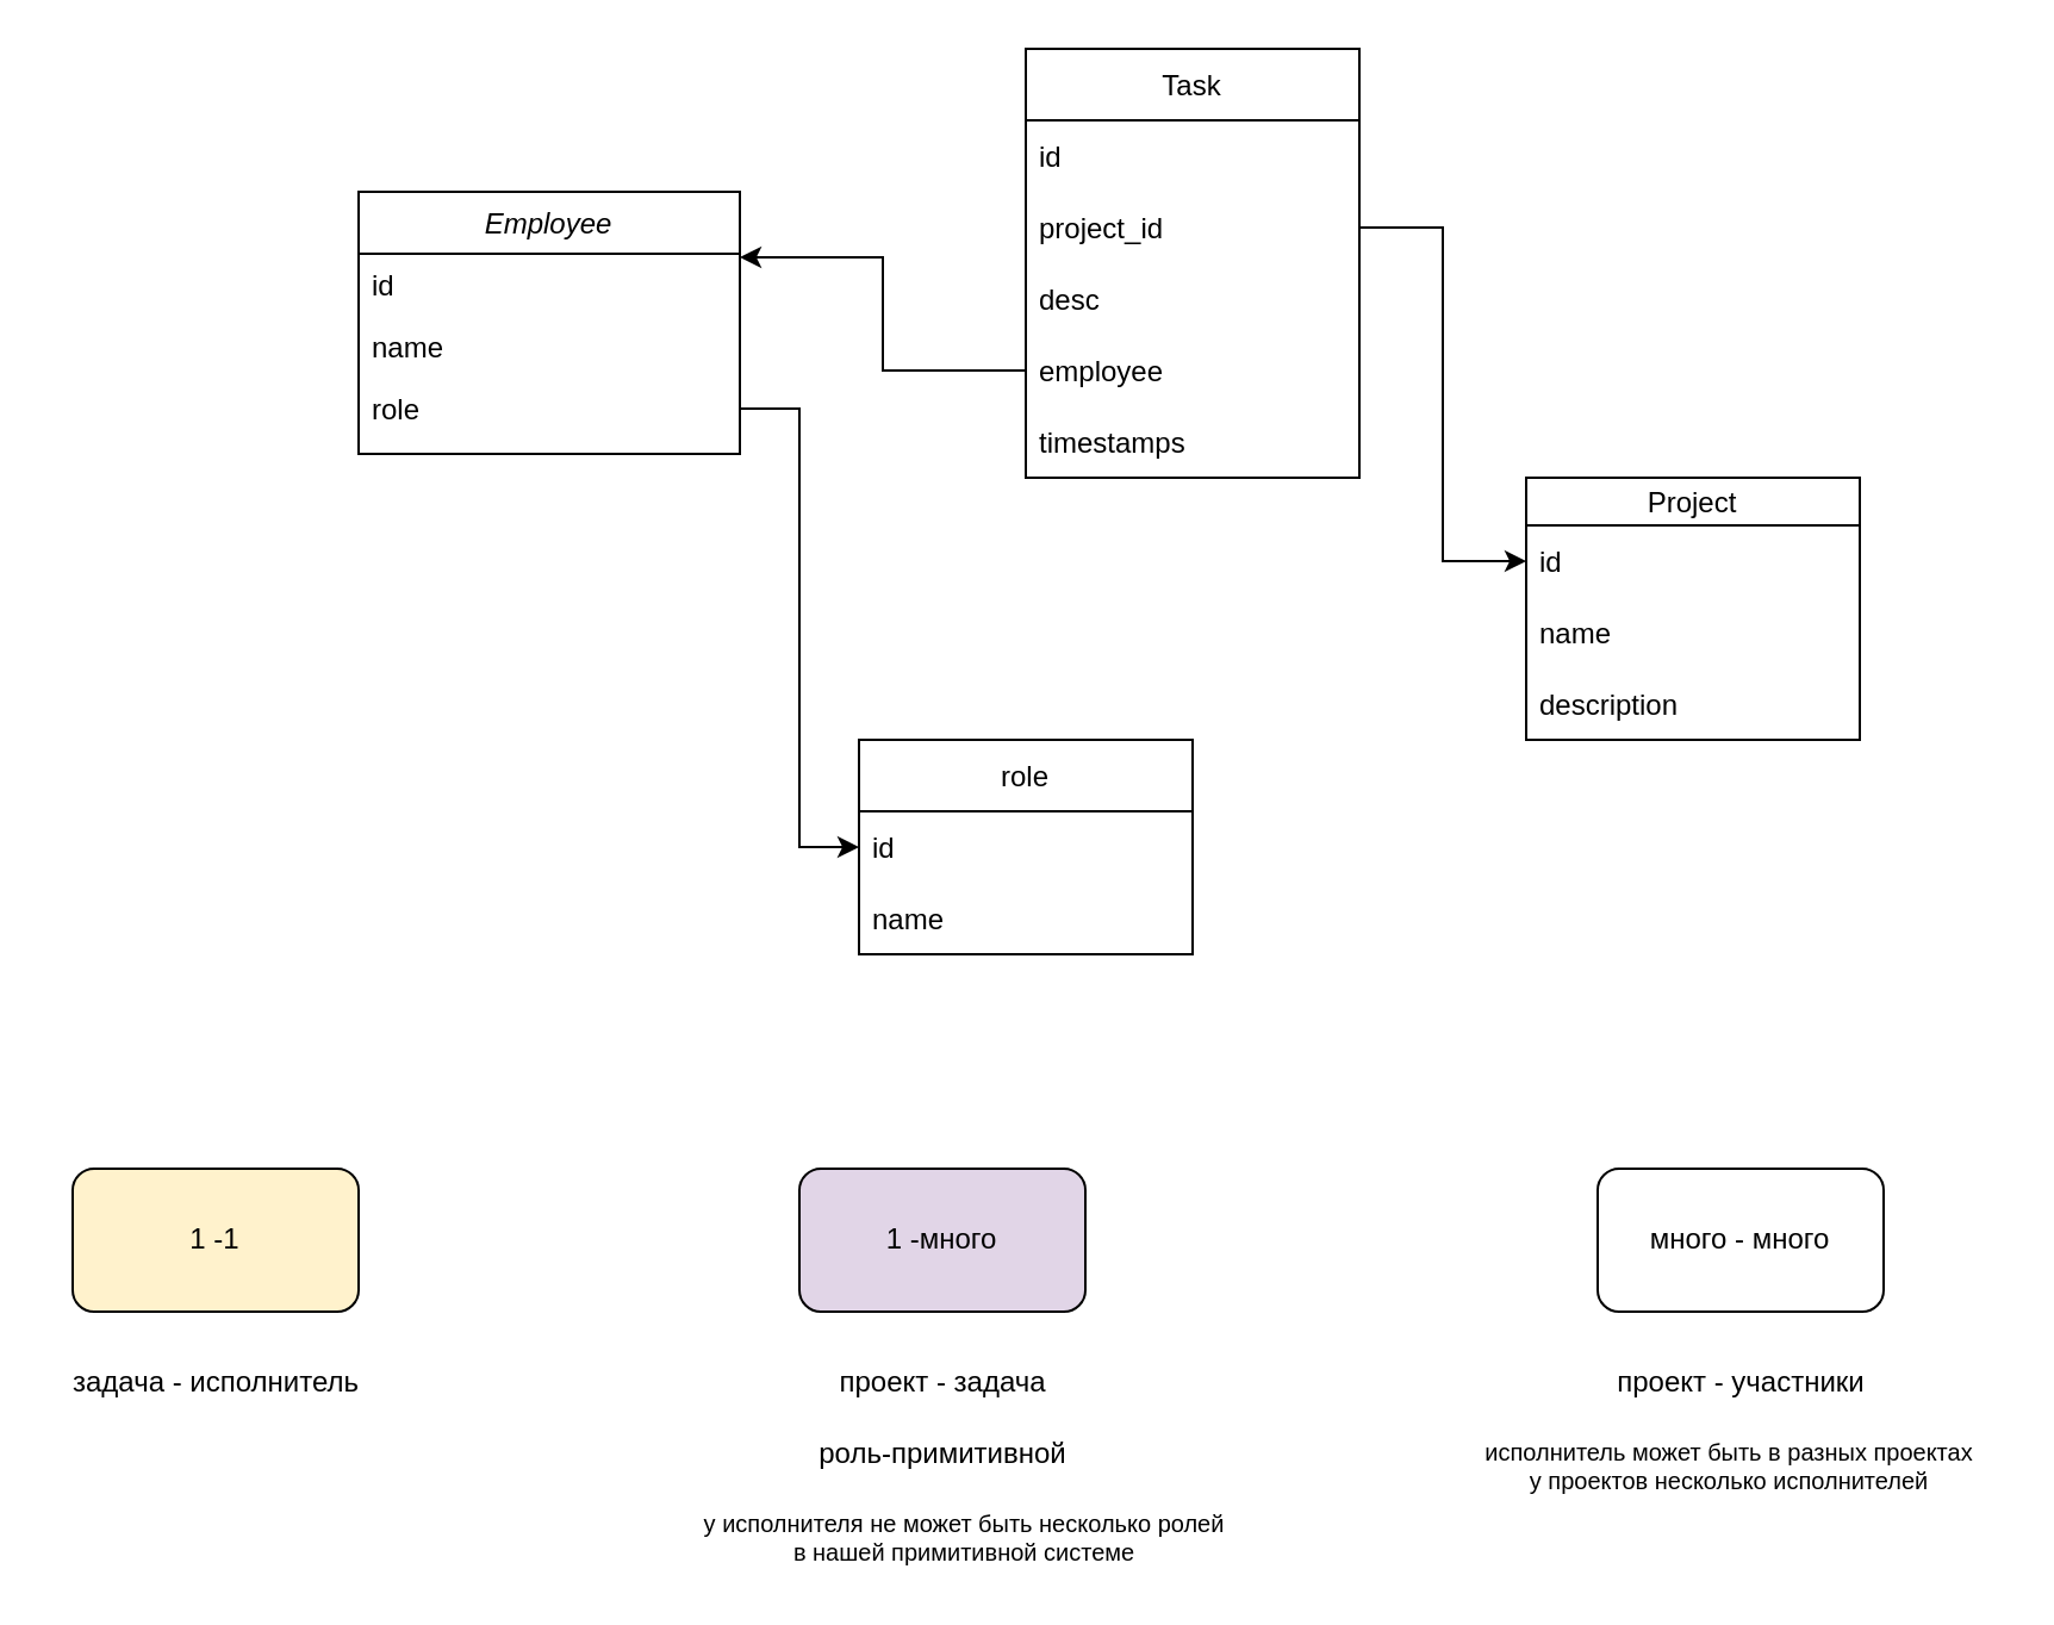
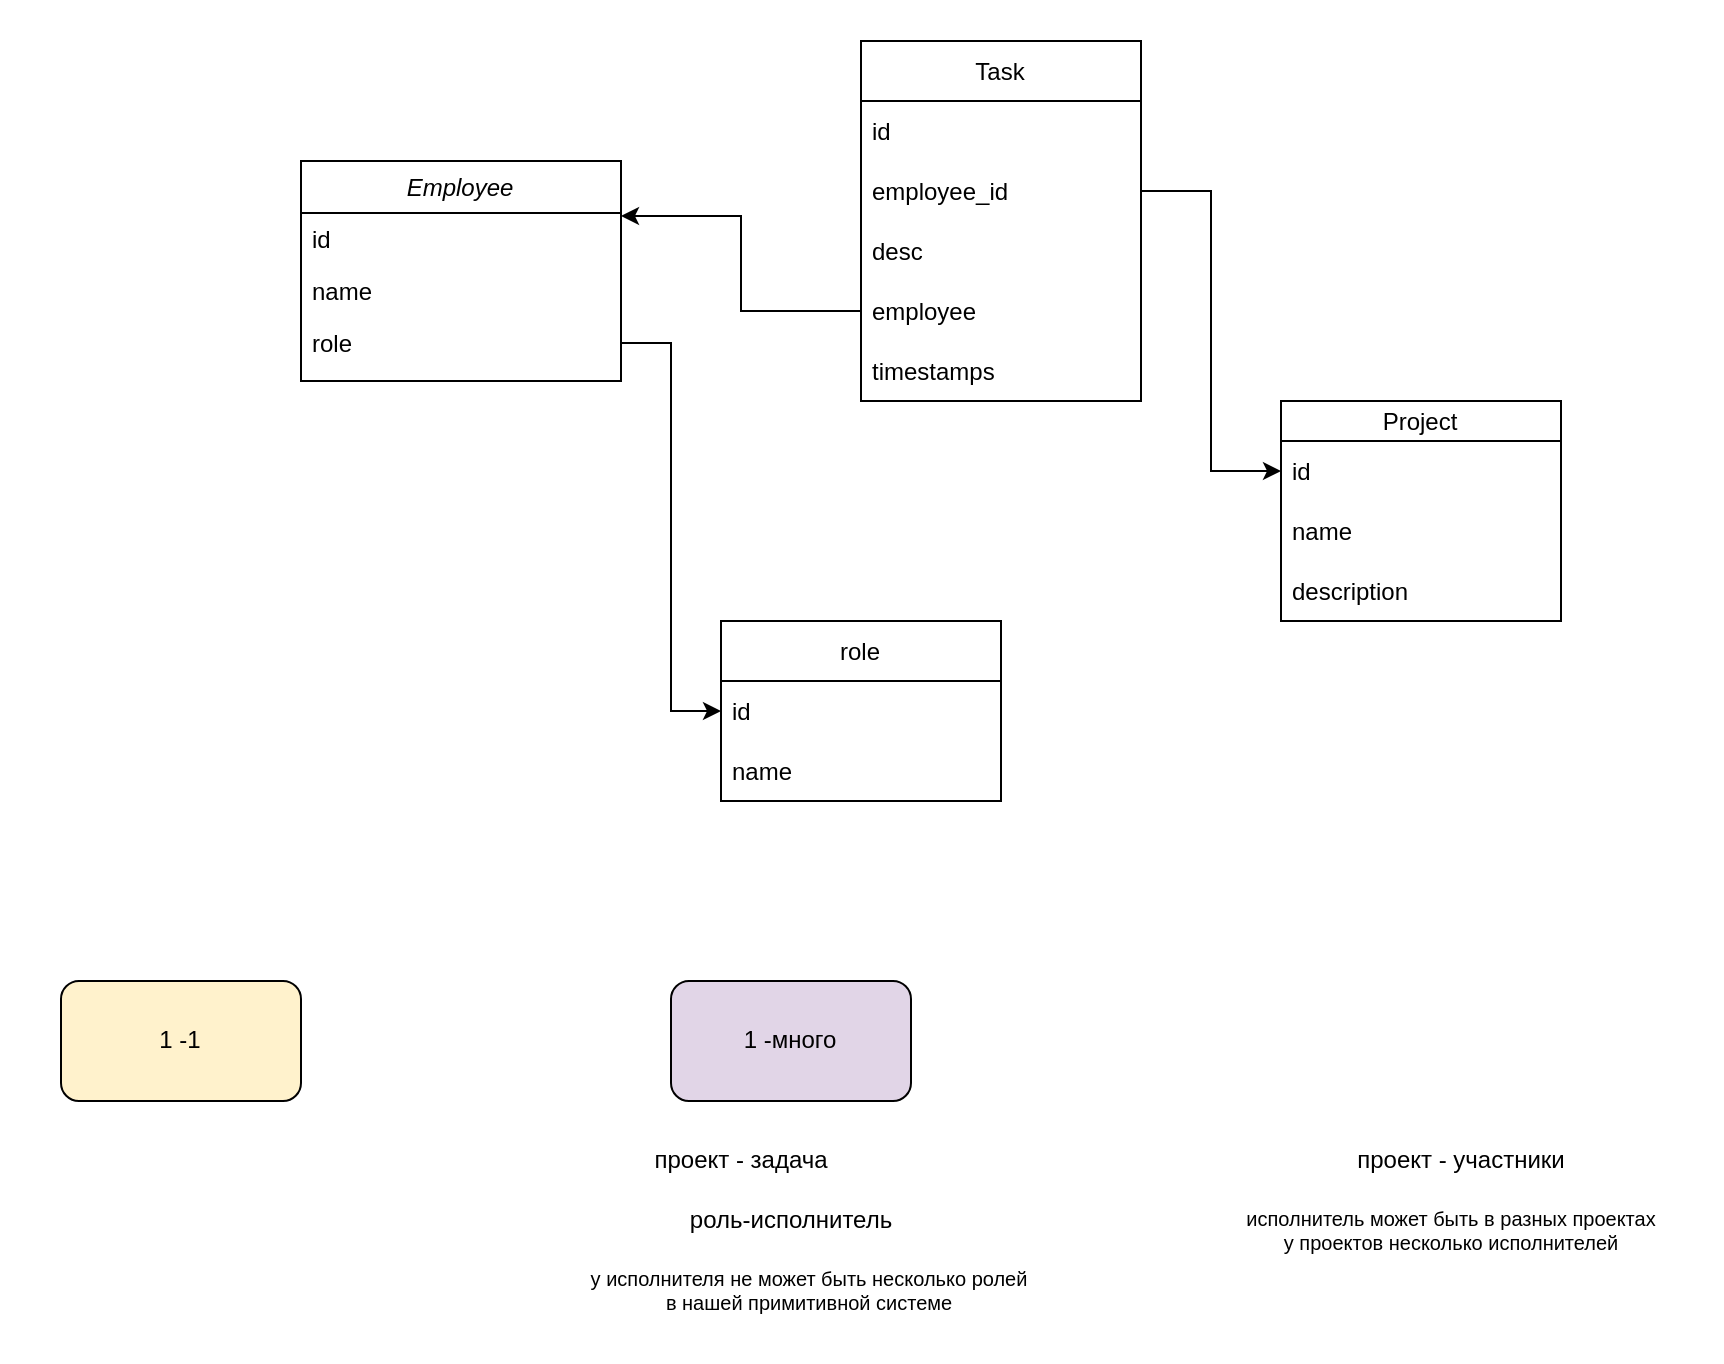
- <mxCell id="22" value="project_id" style="text;strokeColor=none;fillColor=none;align=left;verticalAlign=middle;spacingLeft=4;spacingRight=4;overflow=hidden;points=[[0,0.5],[1,0.5]];portConstraint=eastwest;rotatable=0;" vertex="1" parent="20"><mxGeometry y="60" width="140" height="30" as="geometry" /></mxCell>
+ <mxCell id="22" value="employee_id" style="text;strokeColor=none;fillColor=none;align=left;verticalAlign=middle;spacingLeft=4;spacingRight=4;overflow=hidden;points=[[0,0.5],[1,0.5]];portConstraint=eastwest;rotatable=0;" vertex="1" parent="20"><mxGeometry y="60" width="140" height="30" as="geometry" /></mxCell>
- <mxCell id="15" value="много - много" style="rounded=1;whiteSpace=wrap;html=1;align=center;" vertex="1" parent="1"><mxGeometry x="670" y="490" width="120" height="60" as="geometry" /></mxCell>
- <mxCell id="10" value="задача - исполнитель" style="text;html=1;align=center;verticalAlign=middle;resizable=0;points=[];autosize=1;strokeColor=none;fillColor=none;" vertex="1" parent="1"><mxGeometry x="20" y="570" width="140" height="20" as="geometry" /></mxCell>
- <mxCell id="11" value="проект - задача" style="text;html=1;align=center;verticalAlign=middle;resizable=0;points=[];autosize=1;strokeColor=none;fillColor=none;" vertex="1" parent="1"><mxGeometry x="345" y="570" width="100" height="20" as="geometry" /></mxCell>
+ <mxCell id="11" value="проект - задача" style="text;html=1;align=center;verticalAlign=middle;resizable=0;points=[];autosize=1;strokeColor=none;fillColor=none;" vertex="1" parent="1"><mxGeometry x="320" y="570" width="100" height="20" as="geometry" /></mxCell>
- <mxCell id="29" value="роль-примитивной" style="text;html=1;align=center;verticalAlign=middle;resizable=0;points=[];autosize=1;strokeColor=none;fillColor=none;" vertex="1" parent="1"><mxGeometry x="335" y="600" width="120" height="20" as="geometry" /></mxCell>
+ <mxCell id="29" value="роль-исполнитель" style="text;html=1;align=center;verticalAlign=middle;resizable=0;points=[];autosize=1;strokeColor=none;fillColor=none;" vertex="1" parent="1"><mxGeometry x="335" y="600" width="120" height="20" as="geometry" /></mxCell>
